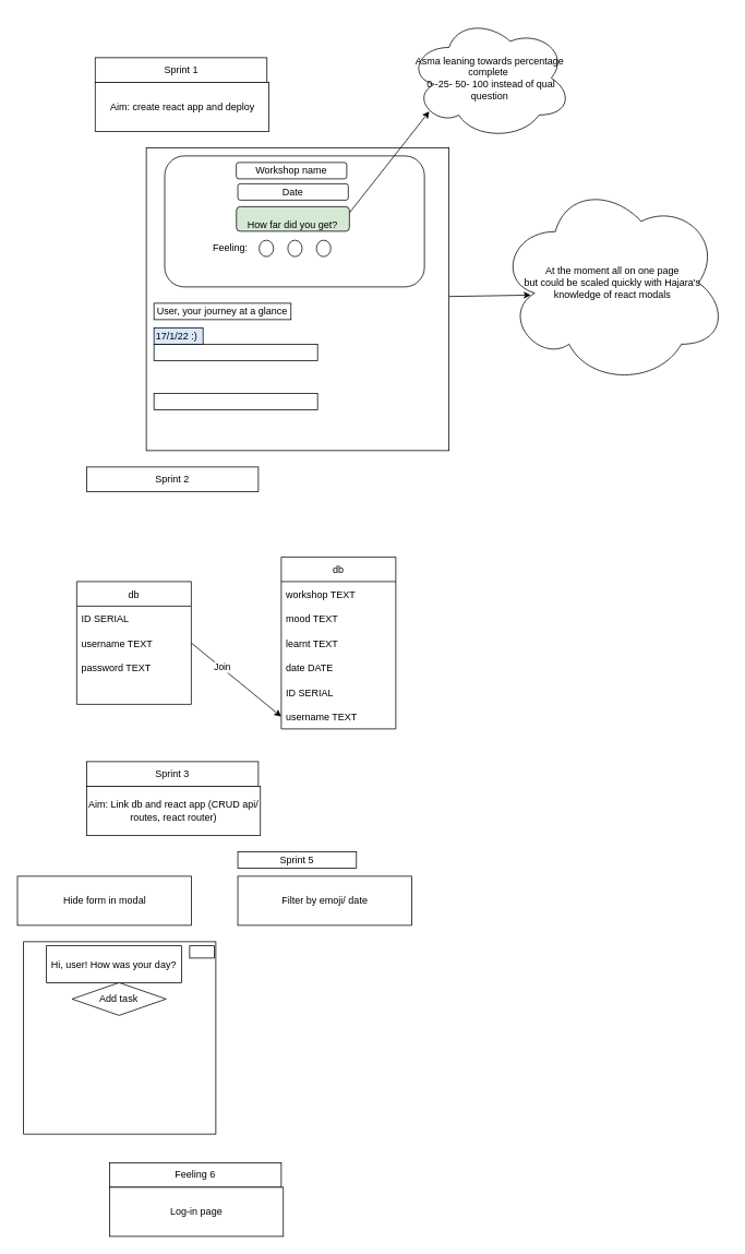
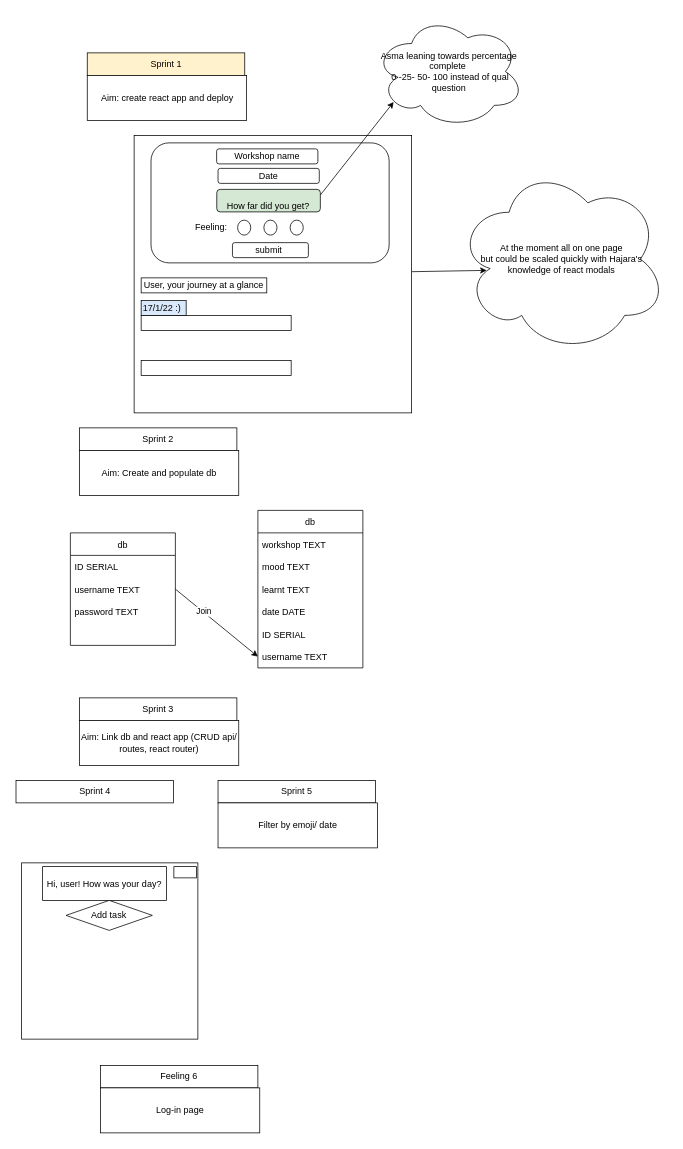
- <mxCell id="12" value="Sprint 1" style="rounded=0;whiteSpace=wrap;html=1;" parent="1" vertex="1"><mxGeometry x="115.5" y="70" width="210" height="30" as="geometry" /></mxCell>
+ <mxCell id="12" value="Sprint 1" style="rounded=0;whiteSpace=wrap;html=1;fillColor=#fff2cc;" parent="1" vertex="1"><mxGeometry x="115.5" y="70" width="210" height="30" as="geometry" /></mxCell>
+ <mxCell id="10" value="submit&amp;nbsp;" style="rounded=1;whiteSpace=wrap;html=1;" parent="1" vertex="1"><mxGeometry x="309.12" y="323" width="101.25" height="20" as="geometry" /></mxCell>
+ <mxCell id="23" value="Aim: Create and populate db" style="rounded=0;whiteSpace=wrap;html=1;" parent="1" vertex="1"><mxGeometry x="105" y="600" width="212.5" height="60" as="geometry" /></mxCell>
- <mxCell id="45" value="Sprint 5" style="rounded=0;whiteSpace=wrap;html=1;" parent="1" vertex="1"><mxGeometry x="289.88" y="1040" width="145" height="20" as="geometry" /></mxCell>
+ <mxCell id="45" value="Sprint 5" style="rounded=0;whiteSpace=wrap;html=1;" parent="1" vertex="1"><mxGeometry x="289.88" y="1040" width="210" height="30" as="geometry" /></mxCell>
+ <mxCell id="41" value="Sprint 4" style="rounded=0;whiteSpace=wrap;html=1;" parent="1" vertex="1"><mxGeometry x="20.5" y="1040" width="210" height="30" as="geometry" /></mxCell>
- <mxCell id="42" value="Hide form in modal" style="rounded=0;whiteSpace=wrap;html=1;" parent="1" vertex="1"><mxGeometry x="20.5" y="1070" width="212.5" height="60" as="geometry" /></mxCell>
